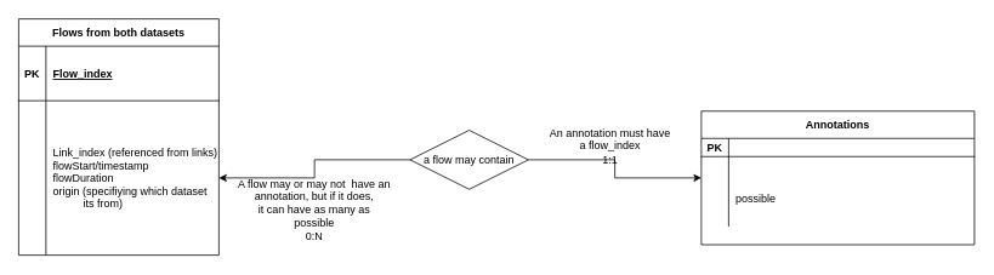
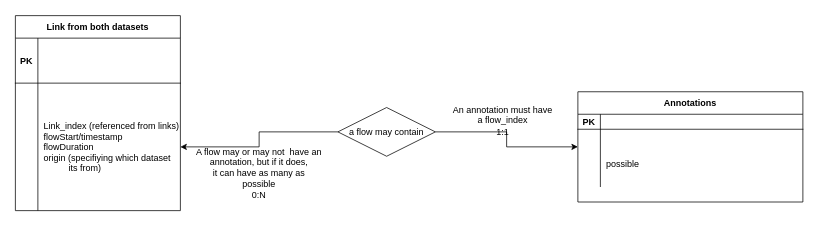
- <mxCell id="2" value="Flows from both datasets" style="shape=table;startSize=30;container=1;collapsible=1;childLayout=tableLayout;fixedRows=1;rowLines=0;fontStyle=1;align=center;resizeLast=1;" parent="1" vertex="1"><mxGeometry x="20" y="20" width="220" height="260" as="geometry" /></mxCell>
+ <mxCell id="2" value="Link from both datasets" style="shape=table;startSize=30;container=1;collapsible=1;childLayout=tableLayout;fixedRows=1;rowLines=0;fontStyle=1;align=center;resizeLast=1;" parent="1" vertex="1"><mxGeometry x="20" y="20" width="220" height="260" as="geometry" /></mxCell>
- <mxCell id="5" value="Flow_index" style="shape=partialRectangle;overflow=hidden;connectable=0;fillColor=none;top=0;left=0;bottom=0;right=0;align=left;spacingLeft=6;fontStyle=5;" parent="3" vertex="1"><mxGeometry x="30" width="190" height="60" as="geometry" /></mxCell>
